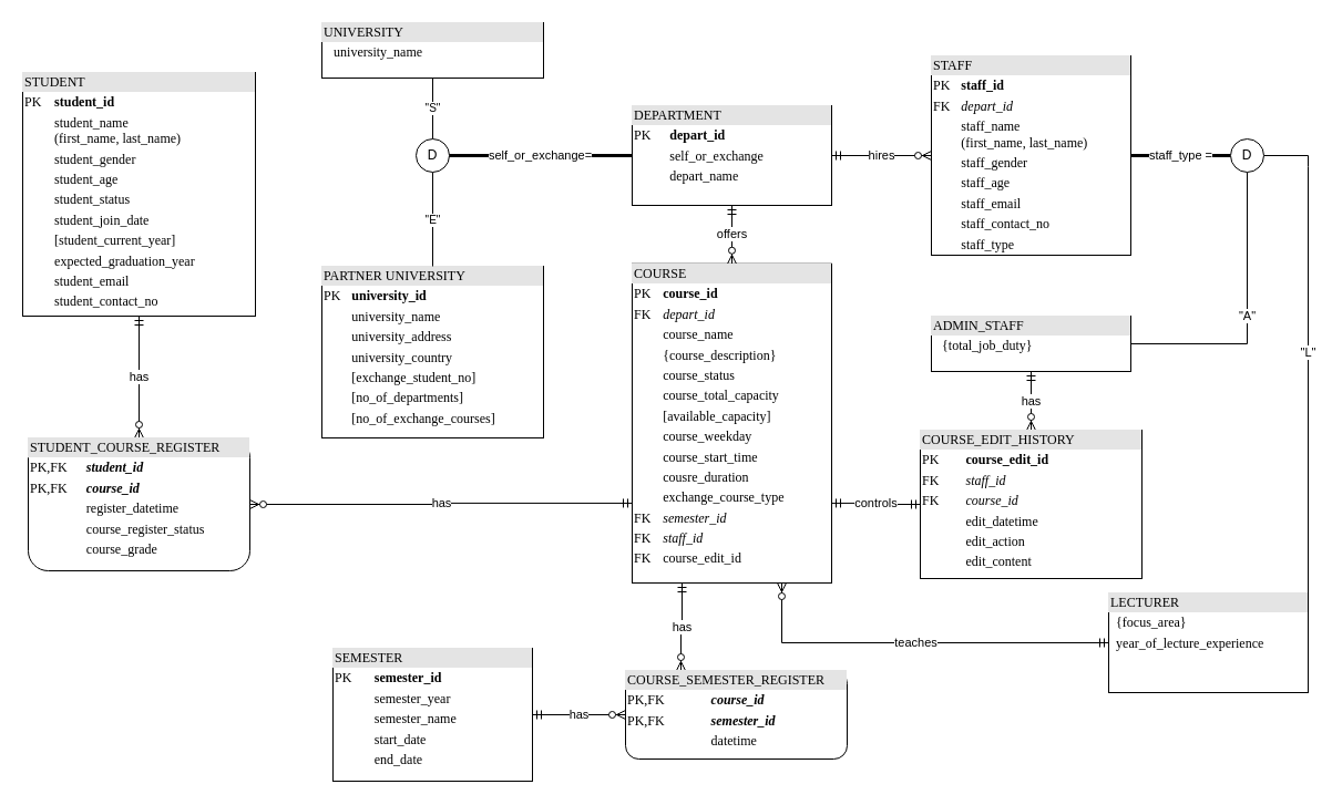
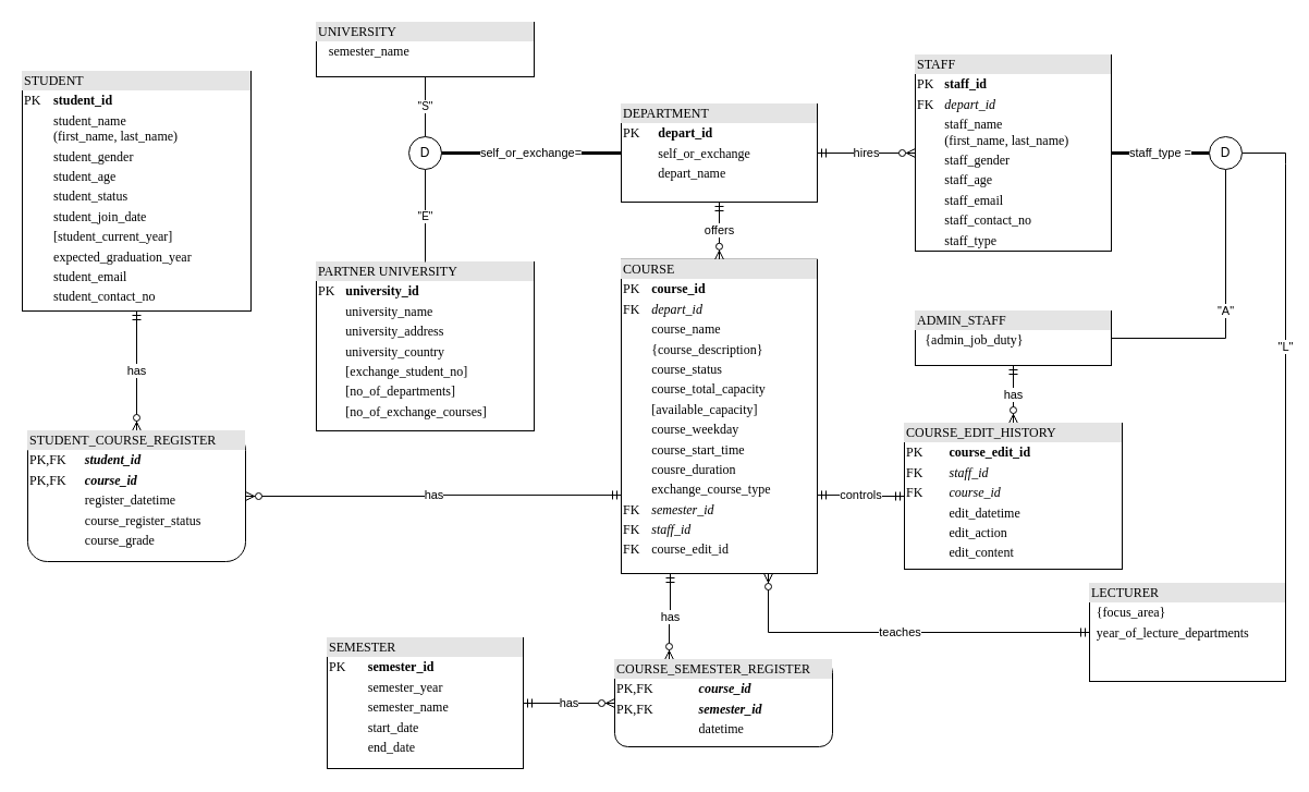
- <mxCell id="29" value="&lt;div style=&quot;box-sizing: border-box ; width: 100% ; background: #e4e4e4 ; padding: 2px&quot;&gt;UNIVERSITY&lt;/div&gt;&lt;table style=&quot;width: 100% ; font-size: 1em&quot; cellpadding=&quot;2&quot; cellspacing=&quot;0&quot;&gt;&lt;tbody&gt;&lt;tr&gt;&lt;td&gt;&lt;/td&gt;&lt;td&gt;university_name&lt;/td&gt;&lt;/tr&gt;&lt;/tbody&gt;&lt;/table&gt;" style="verticalAlign=top;align=left;overflow=fill;html=1;rounded=0;shadow=0;comic=0;labelBackgroundColor=none;strokeWidth=1;fontFamily=Verdana;fontSize=12" vertex="1" parent="1"><mxGeometry x="290" y="20" width="200" height="50" as="geometry" /></mxCell>
+ <mxCell id="29" value="&lt;div style=&quot;box-sizing: border-box ; width: 100% ; background: #e4e4e4 ; padding: 2px&quot;&gt;UNIVERSITY&lt;/div&gt;&lt;table style=&quot;width: 100% ; font-size: 1em&quot; cellpadding=&quot;2&quot; cellspacing=&quot;0&quot;&gt;&lt;tbody&gt;&lt;tr&gt;&lt;td&gt;&lt;/td&gt;&lt;td&gt;semester_name&lt;/td&gt;&lt;/tr&gt;&lt;/tbody&gt;&lt;/table&gt;" style="verticalAlign=top;align=left;overflow=fill;html=1;rounded=0;shadow=0;comic=0;labelBackgroundColor=none;strokeWidth=1;fontFamily=Verdana;fontSize=12" vertex="1" parent="1"><mxGeometry x="290" y="20" width="200" height="50" as="geometry" /></mxCell>
- <mxCell id="19" value="&lt;div style=&quot;box-sizing: border-box ; width: 100% ; background: #e4e4e4 ; padding: 2px&quot;&gt;ADMIN_STAFF&lt;/div&gt;&lt;table style=&quot;width: 100% ; font-size: 1em&quot; cellpadding=&quot;2&quot; cellspacing=&quot;0&quot;&gt;&lt;tbody&gt;&lt;tr&gt;&lt;td&gt;&lt;br&gt;&lt;/td&gt;&lt;td&gt;{total_job_duty}&lt;/td&gt;&lt;/tr&gt;&lt;tr&gt;&lt;td&gt;&lt;/td&gt;&lt;td&gt;&lt;br&gt;&lt;/td&gt;&lt;/tr&gt;&lt;/tbody&gt;&lt;/table&gt;" style="verticalAlign=top;align=left;overflow=fill;html=1;rounded=0;shadow=0;comic=0;labelBackgroundColor=none;strokeWidth=1;fontFamily=Verdana;fontSize=12" parent="1" vertex="1"><mxGeometry x="840" y="285" width="180" height="50" as="geometry" /></mxCell>
+ <mxCell id="19" value="&lt;div style=&quot;box-sizing: border-box ; width: 100% ; background: #e4e4e4 ; padding: 2px&quot;&gt;ADMIN_STAFF&lt;/div&gt;&lt;table style=&quot;width: 100% ; font-size: 1em&quot; cellpadding=&quot;2&quot; cellspacing=&quot;0&quot;&gt;&lt;tbody&gt;&lt;tr&gt;&lt;td&gt;&lt;br&gt;&lt;/td&gt;&lt;td&gt;{admin_job_duty}&lt;/td&gt;&lt;/tr&gt;&lt;tr&gt;&lt;td&gt;&lt;/td&gt;&lt;td&gt;&lt;br&gt;&lt;/td&gt;&lt;/tr&gt;&lt;/tbody&gt;&lt;/table&gt;" style="verticalAlign=top;align=left;overflow=fill;html=1;rounded=0;shadow=0;comic=0;labelBackgroundColor=none;strokeWidth=1;fontFamily=Verdana;fontSize=12" parent="1" vertex="1"><mxGeometry x="840" y="285" width="180" height="50" as="geometry" /></mxCell>
- <mxCell id="8" value="&lt;div style=&quot;box-sizing: border-box ; width: 100% ; background: #e4e4e4 ; padding: 2px&quot;&gt;LECTURER&lt;/div&gt;&lt;table style=&quot;width: 100% ; font-size: 1em&quot; cellpadding=&quot;2&quot; cellspacing=&quot;0&quot;&gt;&lt;tbody&gt;&lt;tr&gt;&lt;td&gt;&lt;br&gt;&lt;/td&gt;&lt;td&gt;{focus_area}&lt;/td&gt;&lt;/tr&gt;&lt;tr&gt;&lt;td&gt;&lt;/td&gt;&lt;td&gt;year_of_lecture_experience&lt;/td&gt;&lt;/tr&gt;&lt;/tbody&gt;&lt;/table&gt;" style="verticalAlign=top;align=left;overflow=fill;html=1;rounded=0;shadow=0;comic=0;labelBackgroundColor=none;strokeWidth=1;fontFamily=Verdana;fontSize=12" parent="1" vertex="1"><mxGeometry x="1000" y="535" width="180" height="90" as="geometry" /></mxCell>
+ <mxCell id="8" value="&lt;div style=&quot;box-sizing: border-box ; width: 100% ; background: #e4e4e4 ; padding: 2px&quot;&gt;LECTURER&lt;/div&gt;&lt;table style=&quot;width: 100% ; font-size: 1em&quot; cellpadding=&quot;2&quot; cellspacing=&quot;0&quot;&gt;&lt;tbody&gt;&lt;tr&gt;&lt;td&gt;&lt;br&gt;&lt;/td&gt;&lt;td&gt;{focus_area}&lt;/td&gt;&lt;/tr&gt;&lt;tr&gt;&lt;td&gt;&lt;/td&gt;&lt;td&gt;year_of_lecture_departments&lt;/td&gt;&lt;/tr&gt;&lt;/tbody&gt;&lt;/table&gt;" style="verticalAlign=top;align=left;overflow=fill;html=1;rounded=0;shadow=0;comic=0;labelBackgroundColor=none;strokeWidth=1;fontFamily=Verdana;fontSize=12" parent="1" vertex="1"><mxGeometry x="1000" y="535" width="180" height="90" as="geometry" /></mxCell>
